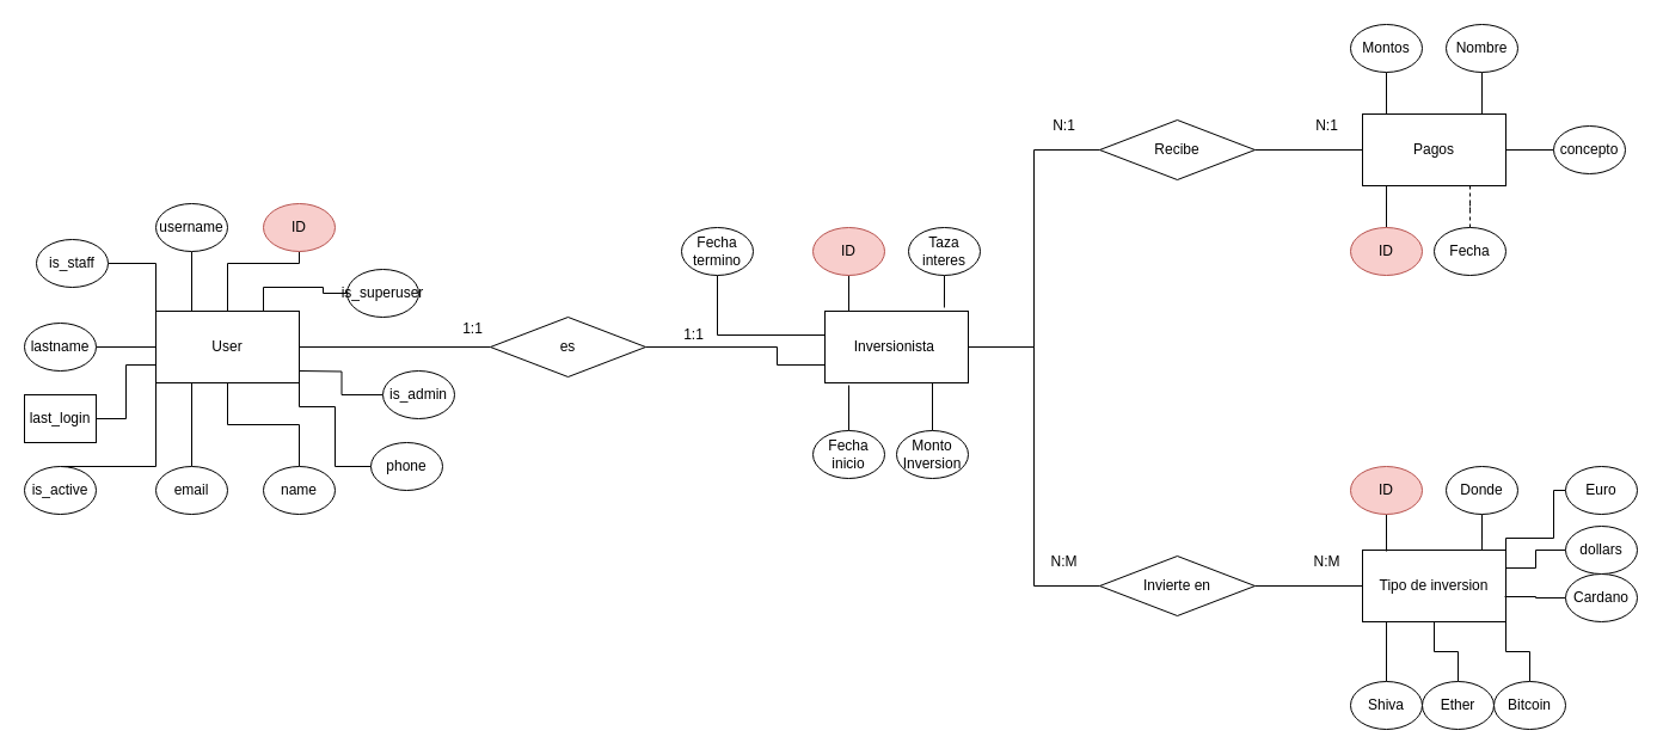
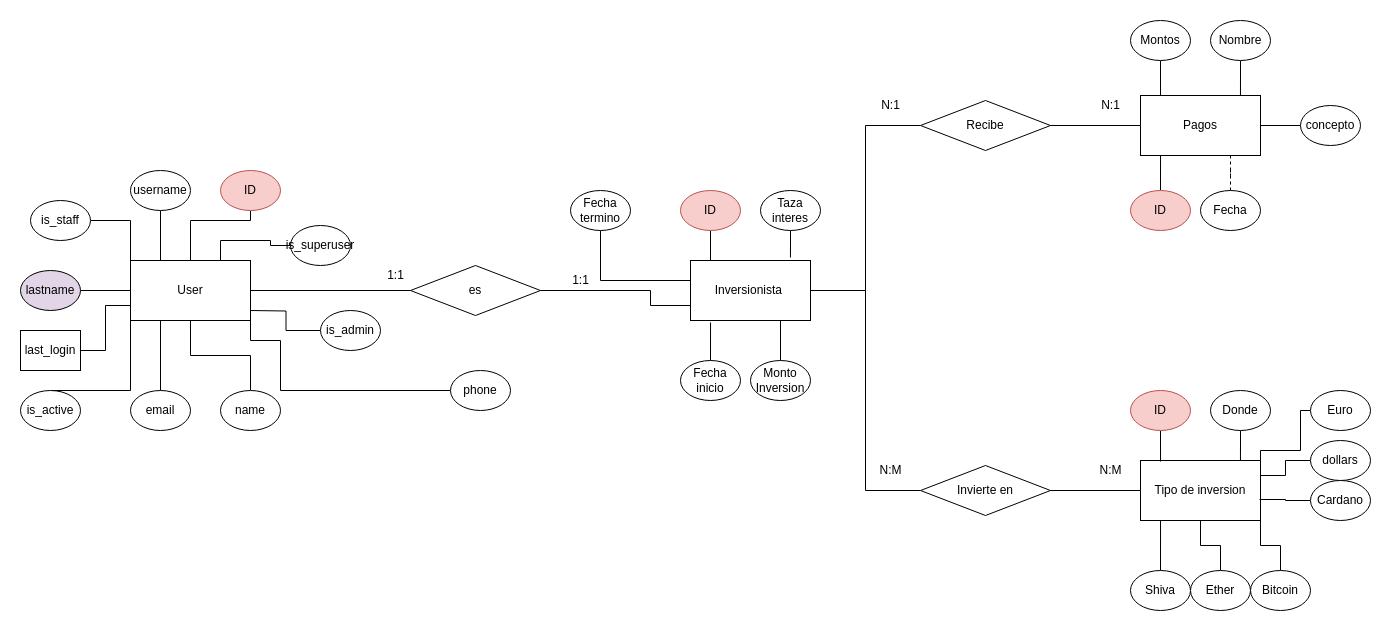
- <mxCell id="62" value="lastname" style="ellipse;whiteSpace=wrap;html=1;" vertex="1" parent="1"><mxGeometry x="20" y="270" width="60" height="40" as="geometry" /></mxCell>
+ <mxCell id="62" value="lastname" style="ellipse;whiteSpace=wrap;html=1;fillColor=#e1d5e7;" vertex="1" parent="1"><mxGeometry x="20" y="270" width="60" height="40" as="geometry" /></mxCell>
- <mxCell id="66" value="phone" style="ellipse;whiteSpace=wrap;html=1;" vertex="1" parent="1"><mxGeometry x="310" y="370" width="60" height="40" as="geometry" /></mxCell>
+ <mxCell id="66" value="phone" style="ellipse;whiteSpace=wrap;html=1;" vertex="1" parent="1"><mxGeometry x="450" y="370" width="60" height="40" as="geometry" /></mxCell>
